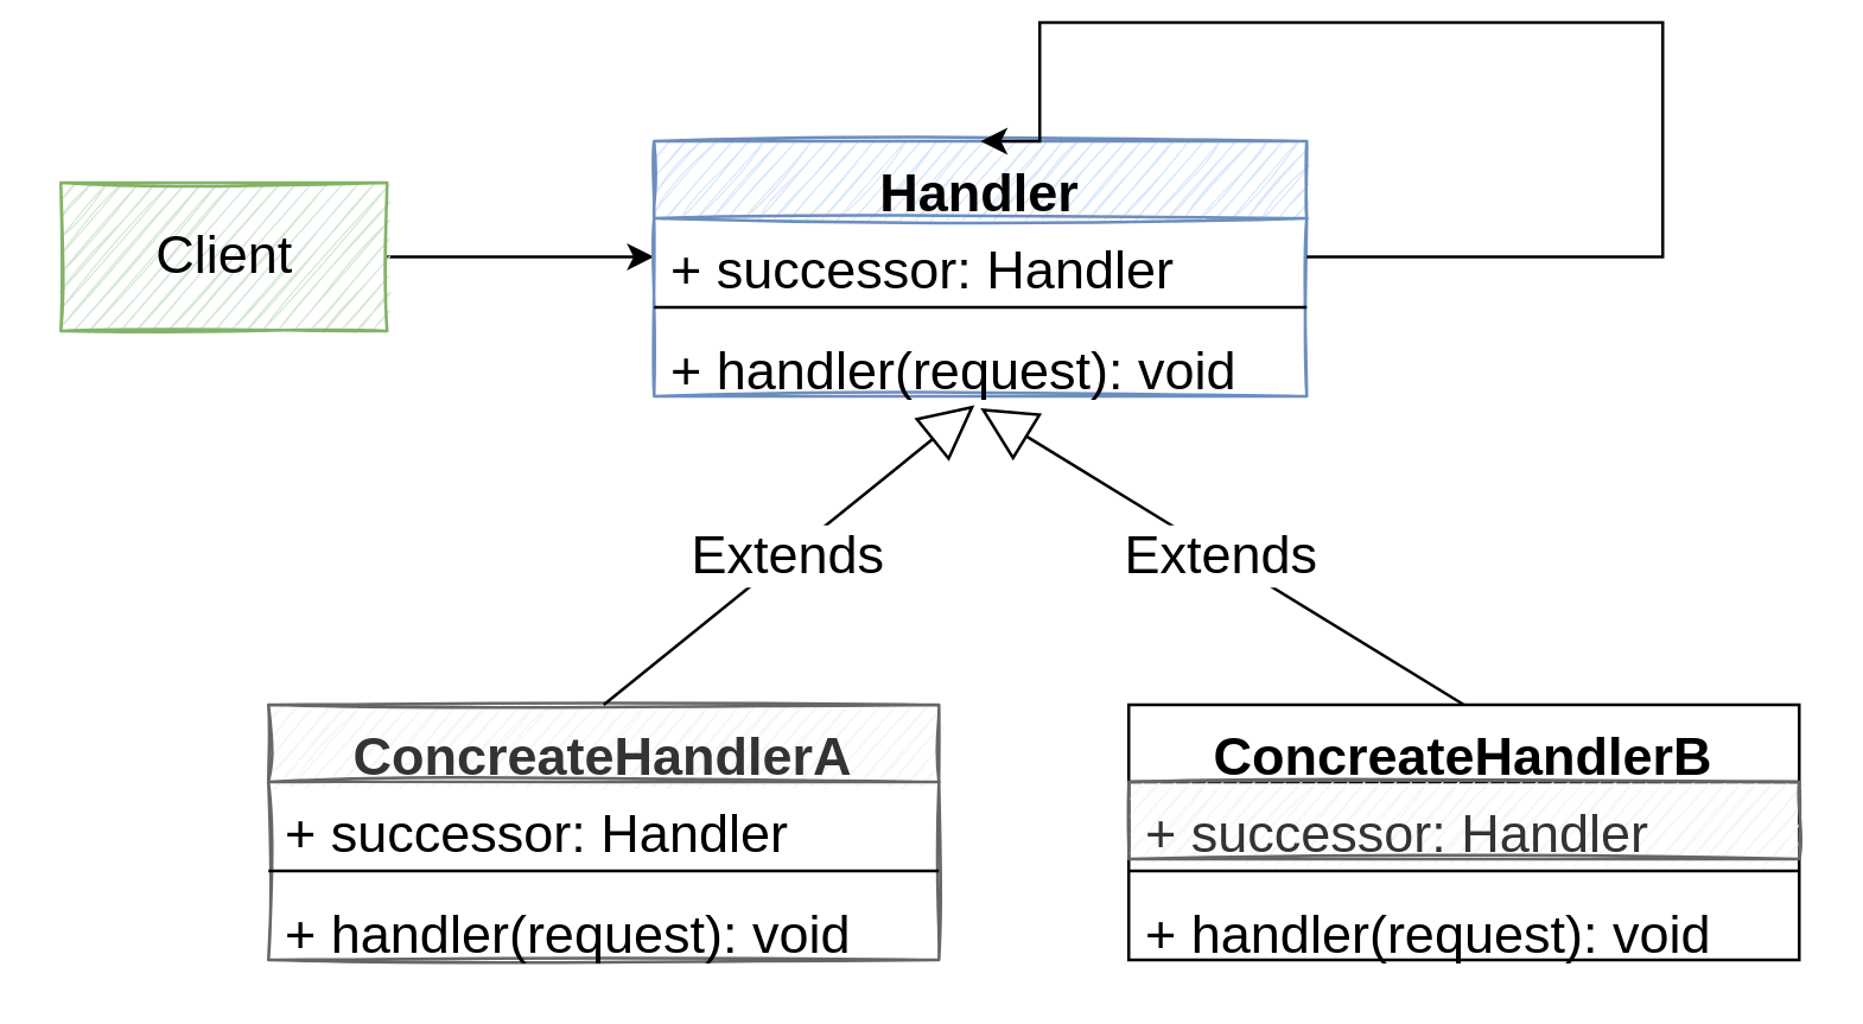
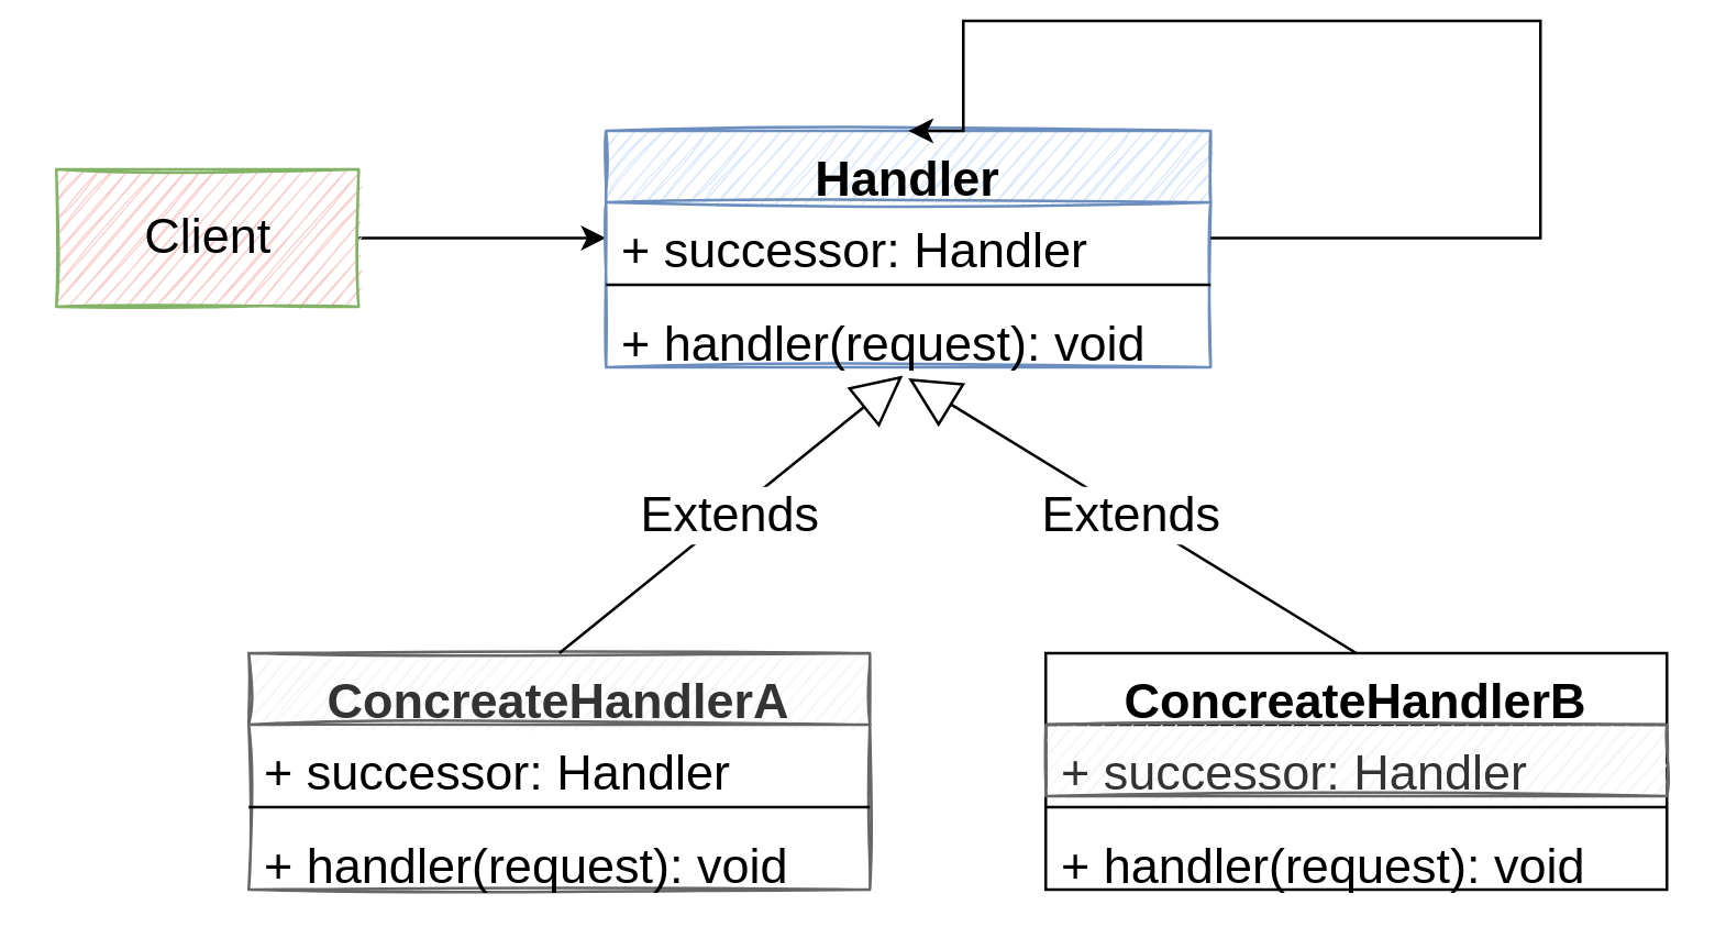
- <mxCell id="3" value="Client" style="html=1;fontSize=18;fillColor=#d5e8d4;strokeColor=#82b366;sketch=1;" vertex="1" parent="1"><mxGeometry x="20" y="34" width="110" height="50" as="geometry" /></mxCell>
+ <mxCell id="3" value="Client" style="html=1;fontSize=18;fillColor=#f8cecc;strokeColor=#82b366;sketch=1;" vertex="1" parent="1"><mxGeometry x="20" y="34" width="110" height="50" as="geometry" /></mxCell>
